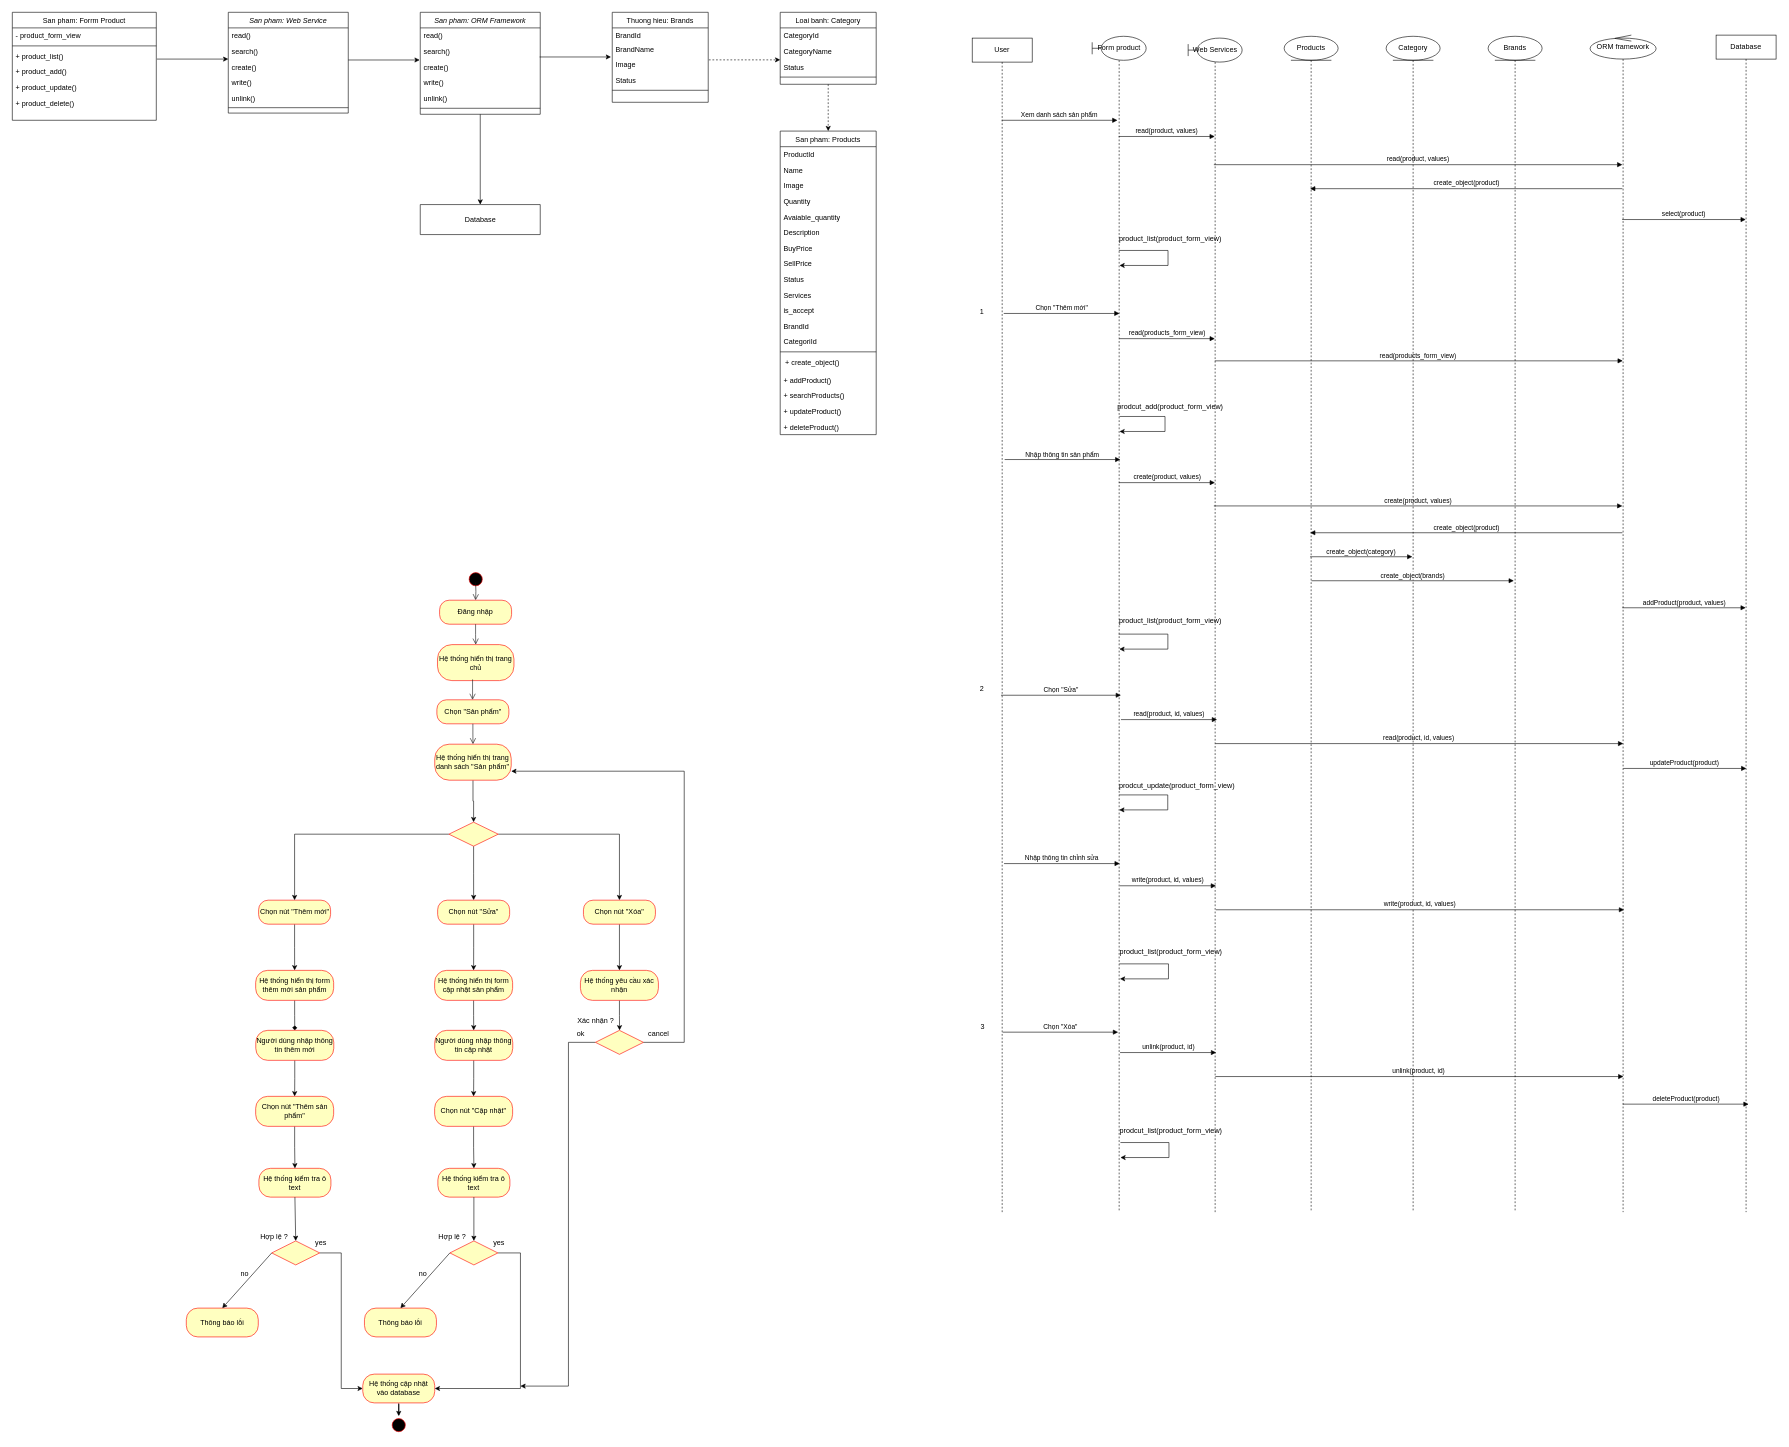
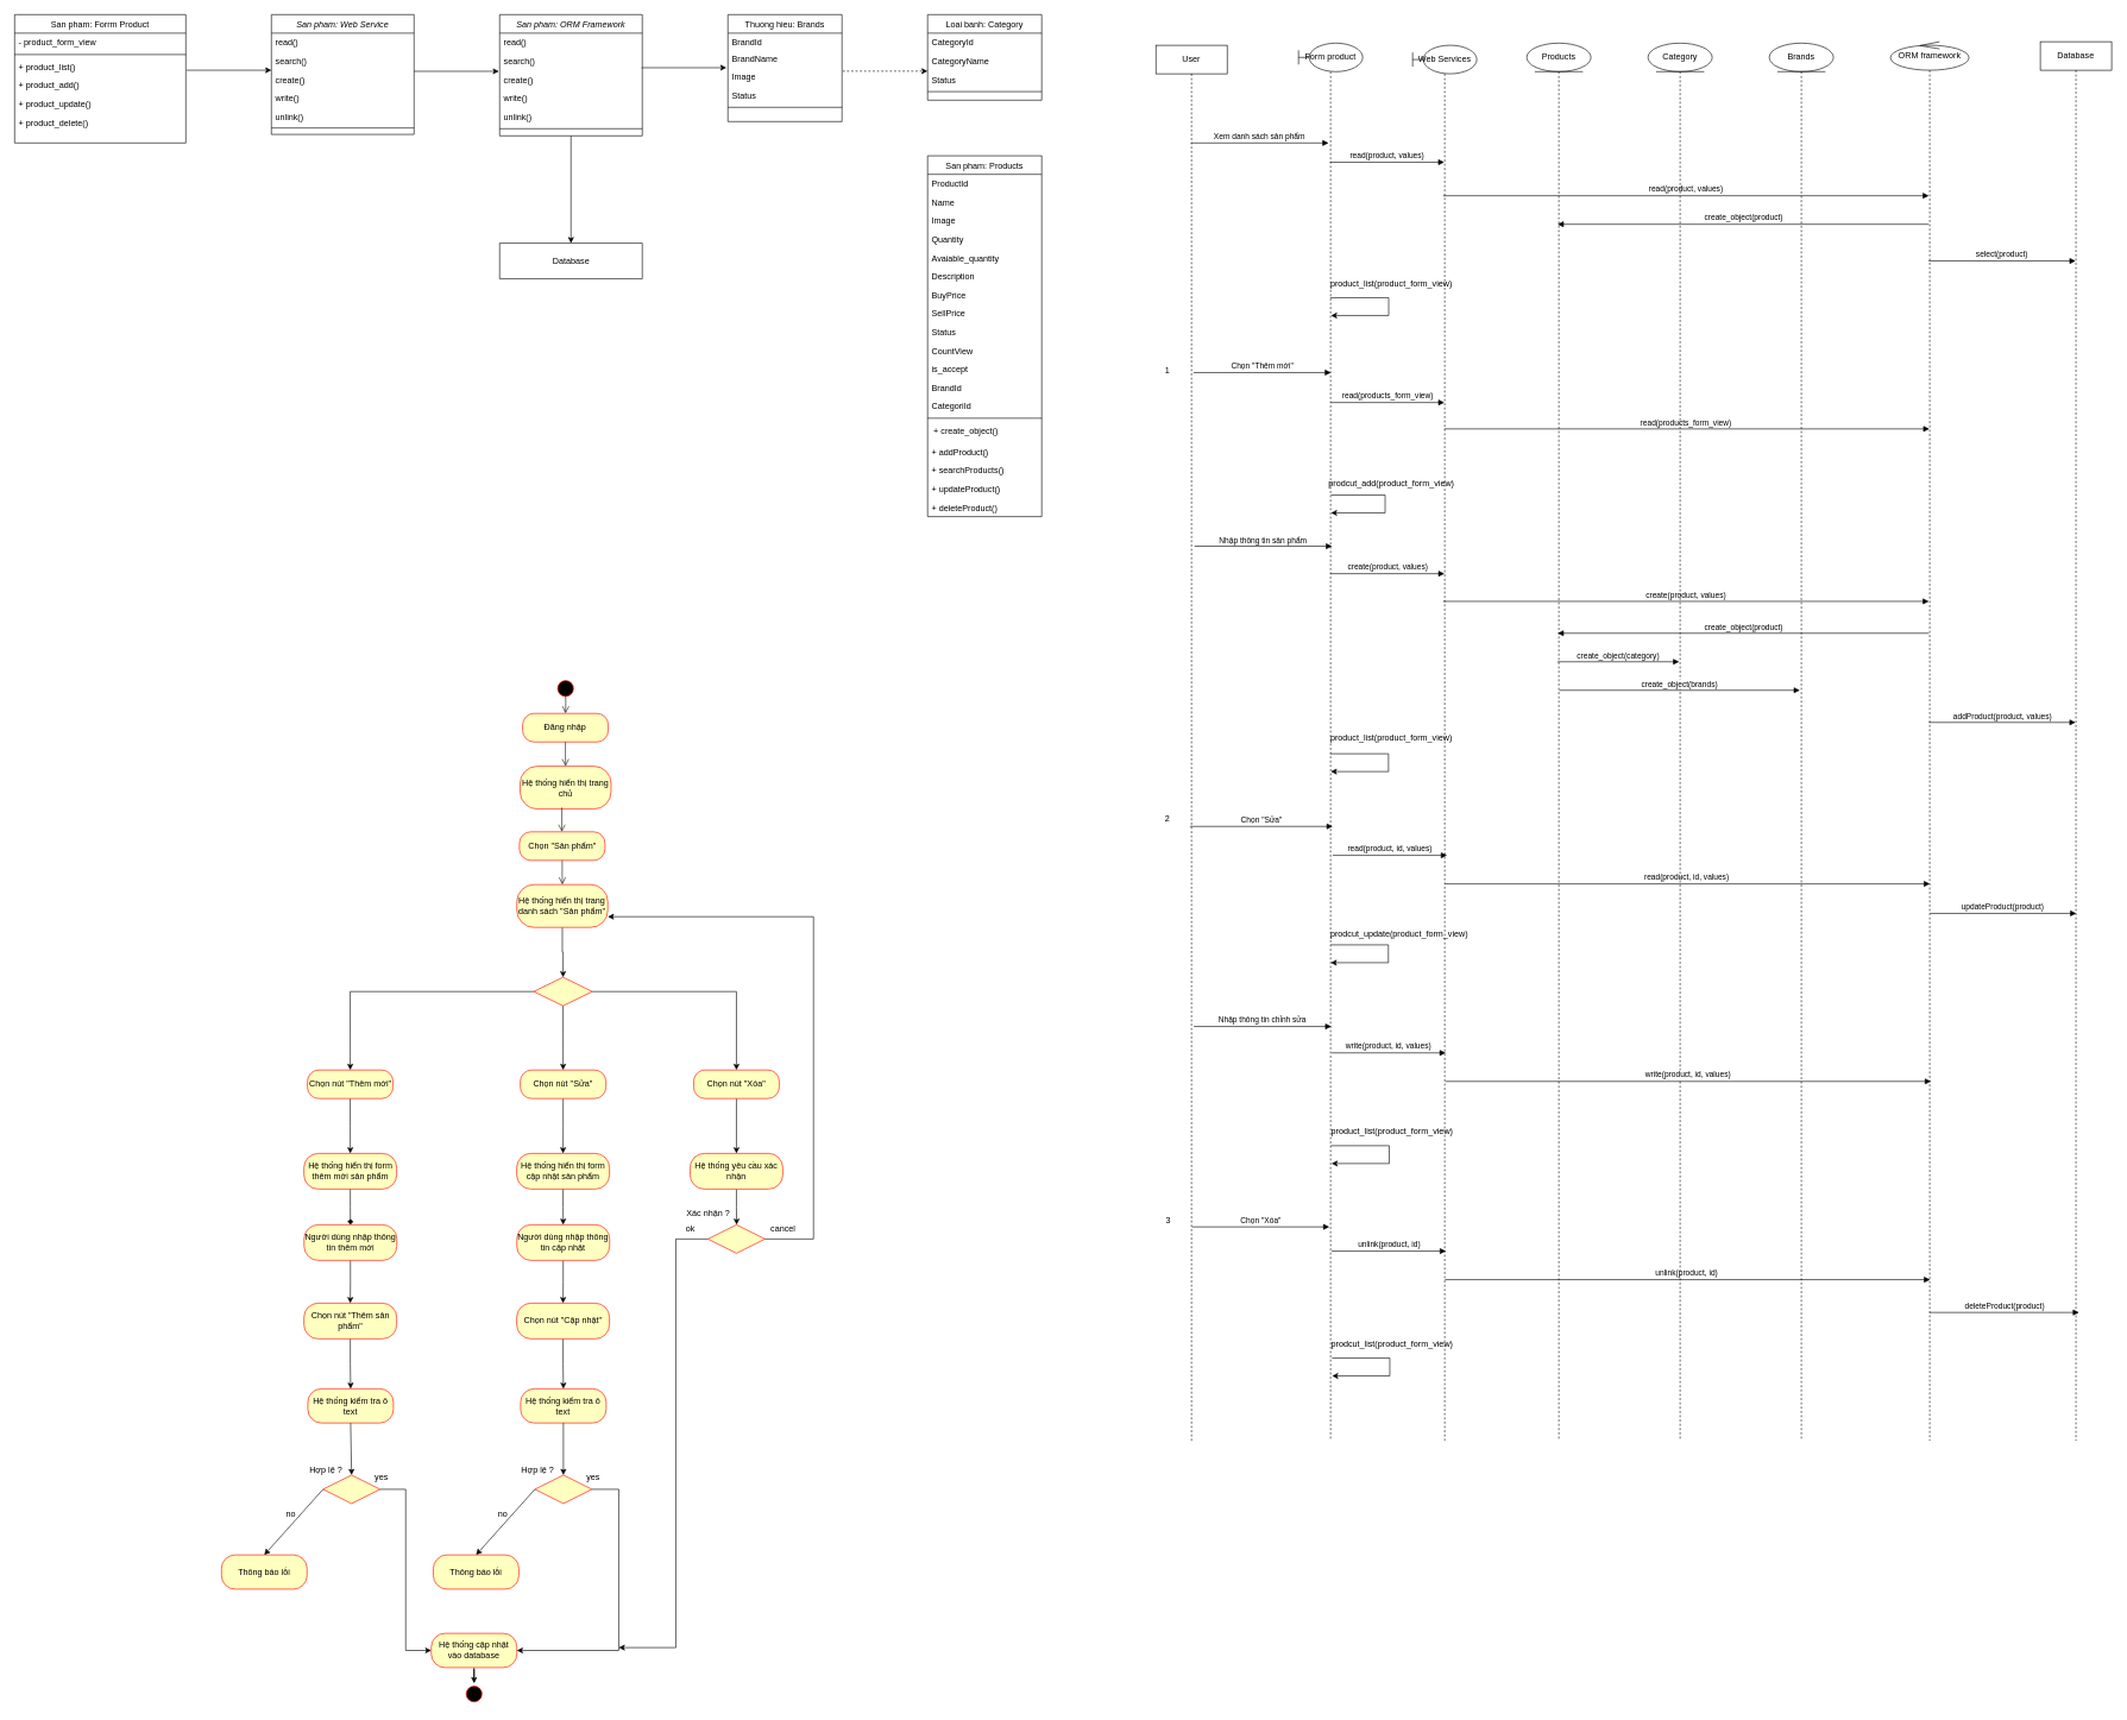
- <mxCell id="147" value="" style="endArrow=classic;html=1;rounded=0;entryX=0.5;entryY=0;entryDx=0;entryDy=0;dashed=1;exitX=0.5;exitY=1;exitDx=0;exitDy=0;" parent="1" source="16" target="21" edge="1"><mxGeometry width="50" height="50" relative="1" as="geometry"><mxPoint x="1191" y="109.29" as="sourcePoint" /><mxPoint x="1310" y="109.29" as="targetPoint" /></mxGeometry></mxCell>
- <mxCell id="31" value="Services" style="text;align=left;verticalAlign=top;spacingLeft=4;spacingRight=4;overflow=hidden;rotatable=0;points=[[0,0.5],[1,0.5]];portConstraint=eastwest;rounded=0;shadow=0;html=0;" parent="21" vertex="1"><mxGeometry y="260" width="160" height="26" as="geometry" /></mxCell>
+ <mxCell id="31" value="CountView" style="text;align=left;verticalAlign=top;spacingLeft=4;spacingRight=4;overflow=hidden;rotatable=0;points=[[0,0.5],[1,0.5]];portConstraint=eastwest;rounded=0;shadow=0;html=0;" parent="21" vertex="1"><mxGeometry y="260" width="160" height="26" as="geometry" /></mxCell>
